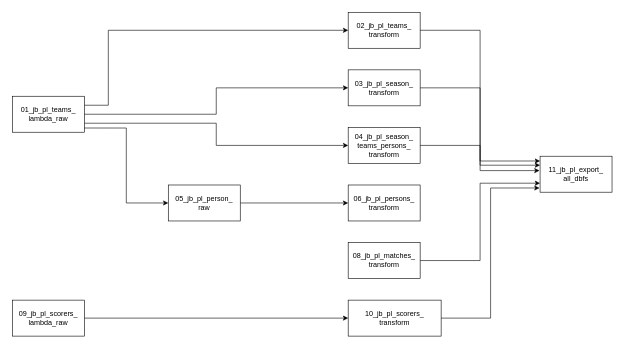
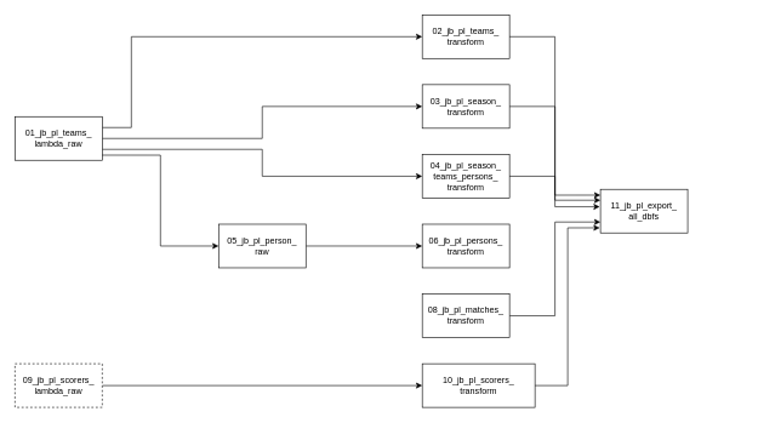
- <mxCell id="19" value="11_jb_pl_export_&lt;div&gt;all_dbfs&lt;/div&gt;" style="rounded=0;whiteSpace=wrap;html=1;" vertex="1" parent="1"><mxGeometry x="900" y="260" width="120" height="60" as="geometry" /></mxCell>
+ <mxCell id="19" value="11_jb_pl_export_&lt;div&gt;all_dbfs&lt;/div&gt;" style="rounded=0;whiteSpace=wrap;html=1;" vertex="1" parent="1"><mxGeometry x="825" y="260" width="120" height="60" as="geometry" /></mxCell>
- <mxCell id="12" value="05_jb_pl_person_&lt;div&gt;raw&lt;/div&gt;" style="rounded=0;whiteSpace=wrap;html=1;" vertex="1" parent="1"><mxGeometry x="280" y="308" width="120" height="60" as="geometry" /></mxCell>
+ <mxCell id="12" value="05_jb_pl_person_&lt;div&gt;raw&lt;/div&gt;" style="rounded=0;whiteSpace=wrap;html=1;" vertex="1" parent="1"><mxGeometry x="300" y="308" width="120" height="60" as="geometry" /></mxCell>
- <mxCell id="17" value="09_jb_pl_scorers_&lt;div&gt;lambda_raw&lt;/div&gt;" style="rounded=0;whiteSpace=wrap;html=1;" vertex="1" parent="1"><mxGeometry x="20" y="500" width="120" height="60" as="geometry" /></mxCell>
+ <mxCell id="17" value="09_jb_pl_scorers_&lt;div&gt;lambda_raw&lt;/div&gt;" style="rounded=0;whiteSpace=wrap;html=1;dashed=1;" vertex="1" parent="1"><mxGeometry x="20" y="500" width="120" height="60" as="geometry" /></mxCell>
